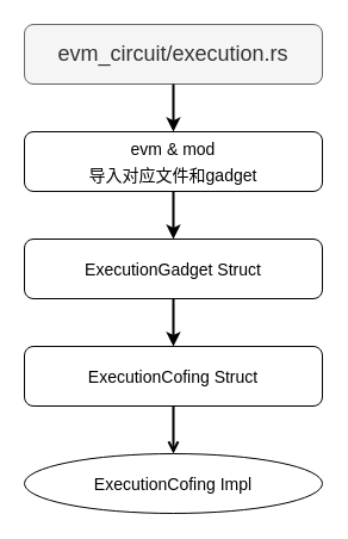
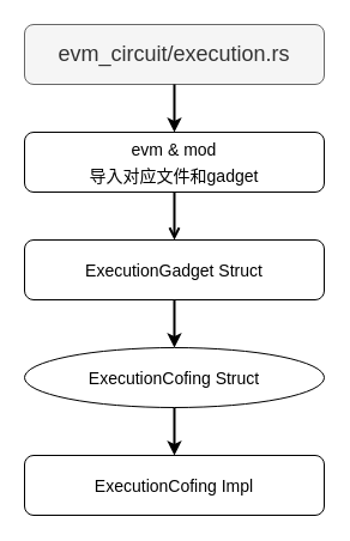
- <mxCell id="8" value="" style="endArrow=classic;html=1;rounded=0;fontSize=14;strokeWidth=2;exitX=0.5;exitY=1;exitDx=0;exitDy=0;entryX=0.5;entryY=0;entryDx=0;entryDy=0;" edge="1" parent="1" source="3" target="4"><mxGeometry width="50" height="50" relative="1" as="geometry"><mxPoint x="155" y="80" as="sourcePoint" /><mxPoint x="155" y="120" as="targetPoint" /></mxGeometry></mxCell>
+ <mxCell id="8" value="" style="endArrow=open;html=1;rounded=0;fontSize=14;strokeWidth=2;exitX=0.5;exitY=1;exitDx=0;exitDy=0;entryX=0.5;entryY=0;entryDx=0;entryDy=0;" edge="1" parent="1" source="3" target="4"><mxGeometry width="50" height="50" relative="1" as="geometry"><mxPoint x="155" y="80" as="sourcePoint" /><mxPoint x="155" y="120" as="targetPoint" /></mxGeometry></mxCell>
- <mxCell id="5" value="&lt;span style=&quot;font-size: 14px;&quot;&gt;ExecutionCofing Struct&lt;/span&gt;" style="rounded=1;whiteSpace=wrap;html=1;fontSize=18;" vertex="1" parent="1"><mxGeometry x="20" y="290" width="250" height="50" as="geometry" /></mxCell>
+ <mxCell id="5" value="&lt;span style=&quot;font-size: 14px;&quot;&gt;ExecutionCofing Struct&lt;/span&gt;" style="ellipse;whiteSpace=wrap;html=1;fontSize=18;" vertex="1" parent="1"><mxGeometry x="20" y="290" width="250" height="50" as="geometry" /></mxCell>
- <mxCell id="10" value="" style="endArrow=open;html=1;rounded=0;fontSize=14;strokeWidth=2;exitX=0.5;exitY=1;exitDx=0;exitDy=0;entryX=0.5;entryY=0;entryDx=0;entryDy=0;" edge="1" parent="1" source="5" target="6"><mxGeometry width="50" height="50" relative="1" as="geometry"><mxPoint x="155" y="260" as="sourcePoint" /><mxPoint x="155" y="300" as="targetPoint" /></mxGeometry></mxCell>
+ <mxCell id="10" value="" style="endArrow=classic;html=1;rounded=0;fontSize=14;strokeWidth=2;exitX=0.5;exitY=1;exitDx=0;exitDy=0;entryX=0.5;entryY=0;entryDx=0;entryDy=0;" edge="1" parent="1" source="5" target="6"><mxGeometry width="50" height="50" relative="1" as="geometry"><mxPoint x="155" y="260" as="sourcePoint" /><mxPoint x="155" y="300" as="targetPoint" /></mxGeometry></mxCell>
- <mxCell id="6" value="&lt;span style=&quot;font-size: 14px;&quot;&gt;ExecutionCofing Impl&lt;/span&gt;" style="ellipse;whiteSpace=wrap;html=1;fontSize=18;" vertex="1" parent="1"><mxGeometry x="20" y="380" width="250" height="50" as="geometry" /></mxCell>
+ <mxCell id="6" value="&lt;span style=&quot;font-size: 14px;&quot;&gt;ExecutionCofing Impl&lt;/span&gt;" style="rounded=1;whiteSpace=wrap;html=1;fontSize=18;" vertex="1" parent="1"><mxGeometry x="20" y="380" width="250" height="50" as="geometry" /></mxCell>
